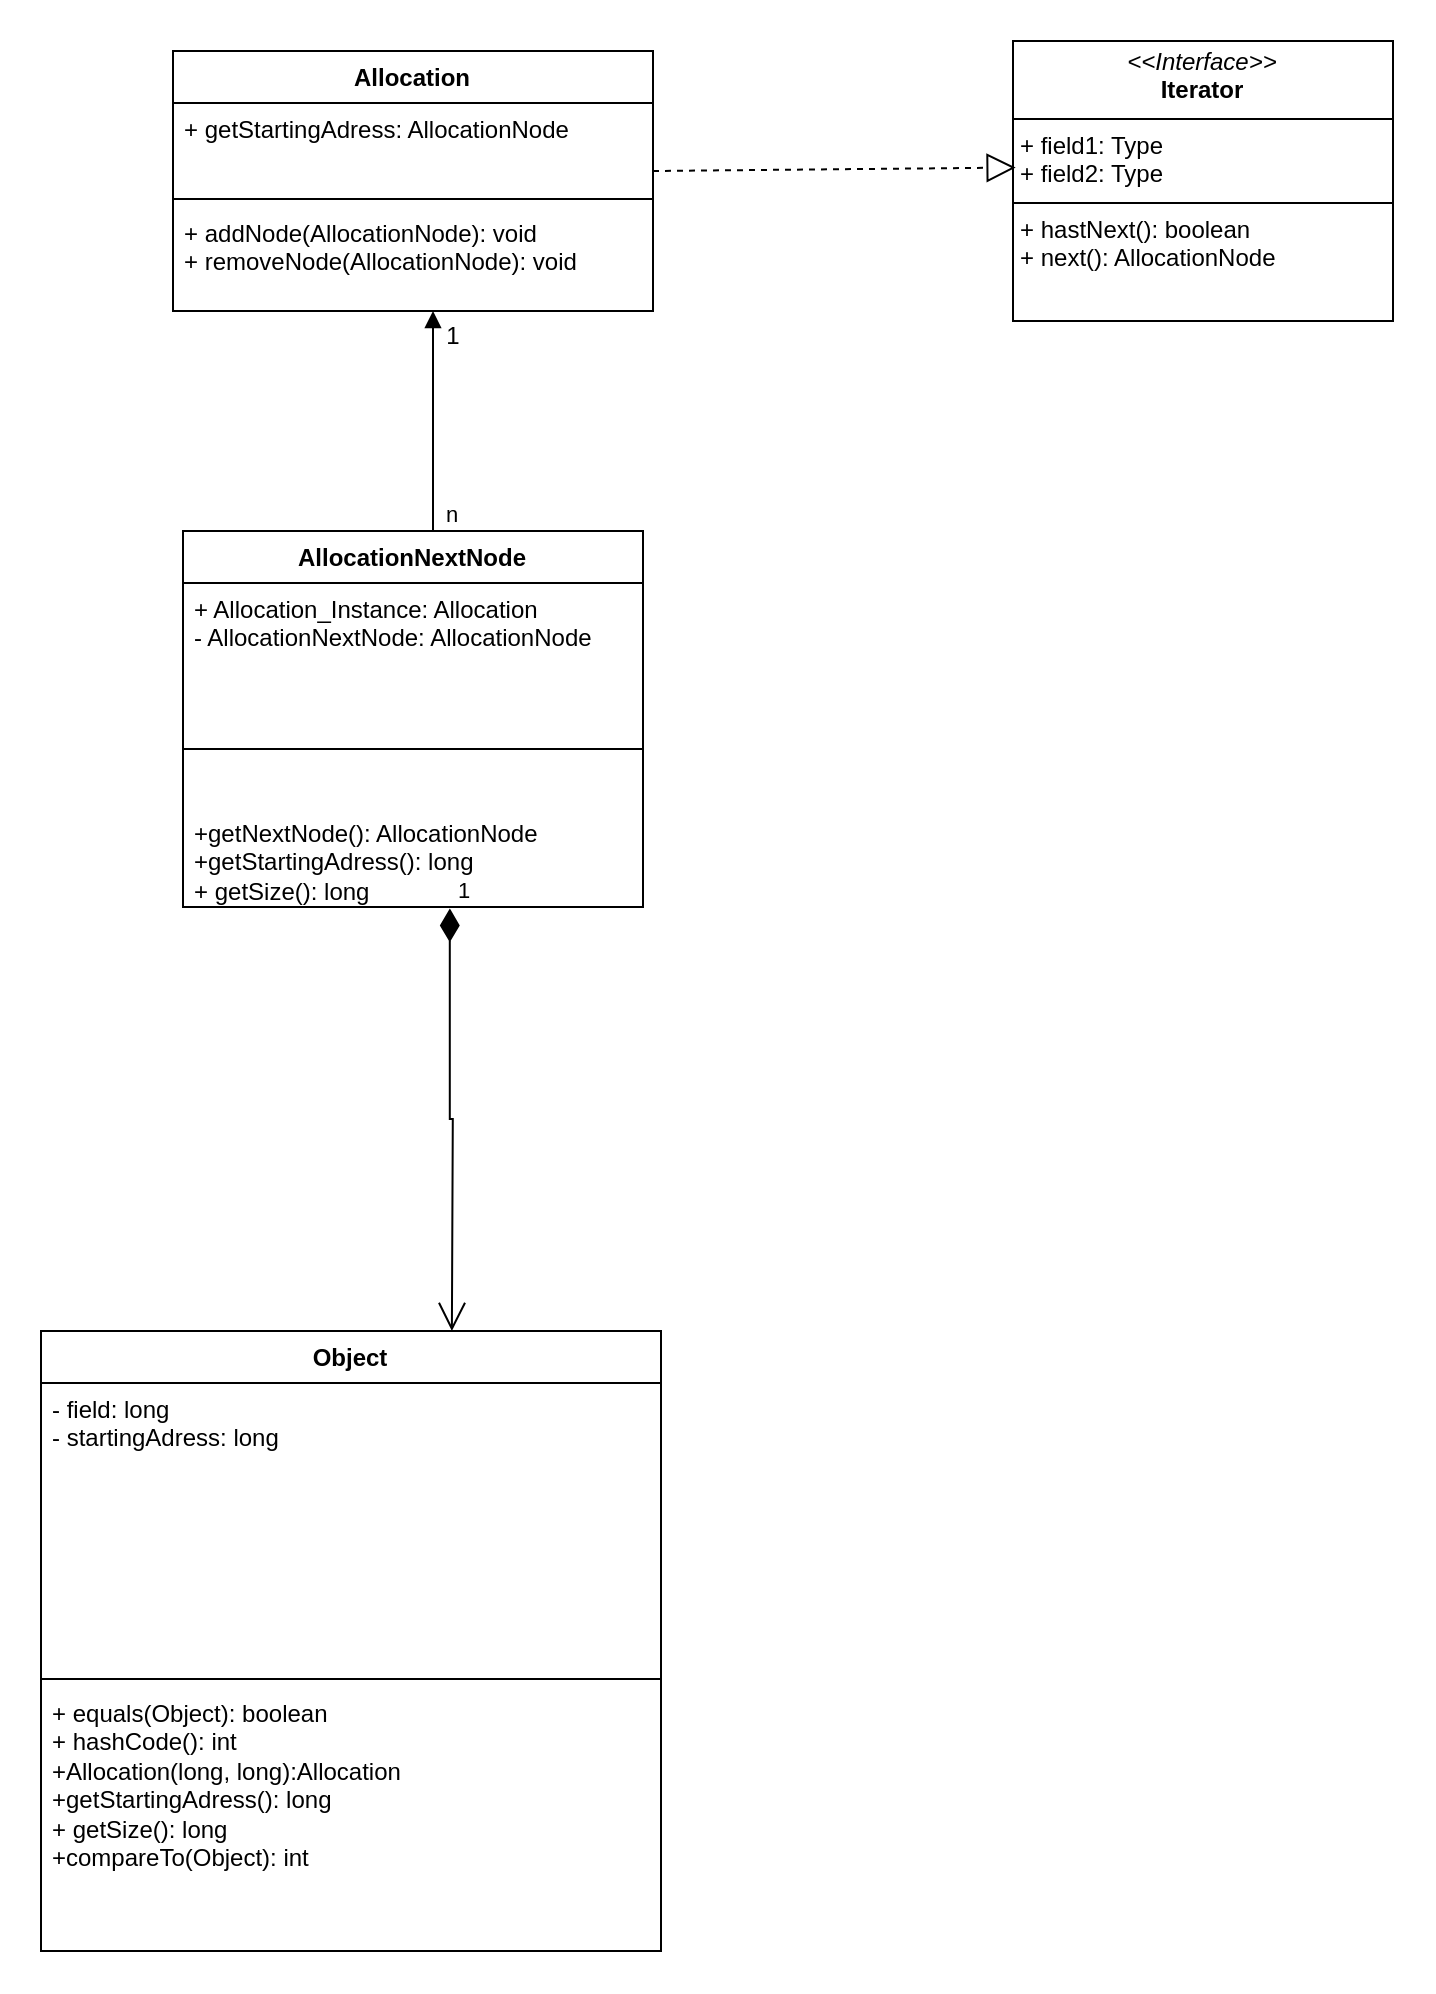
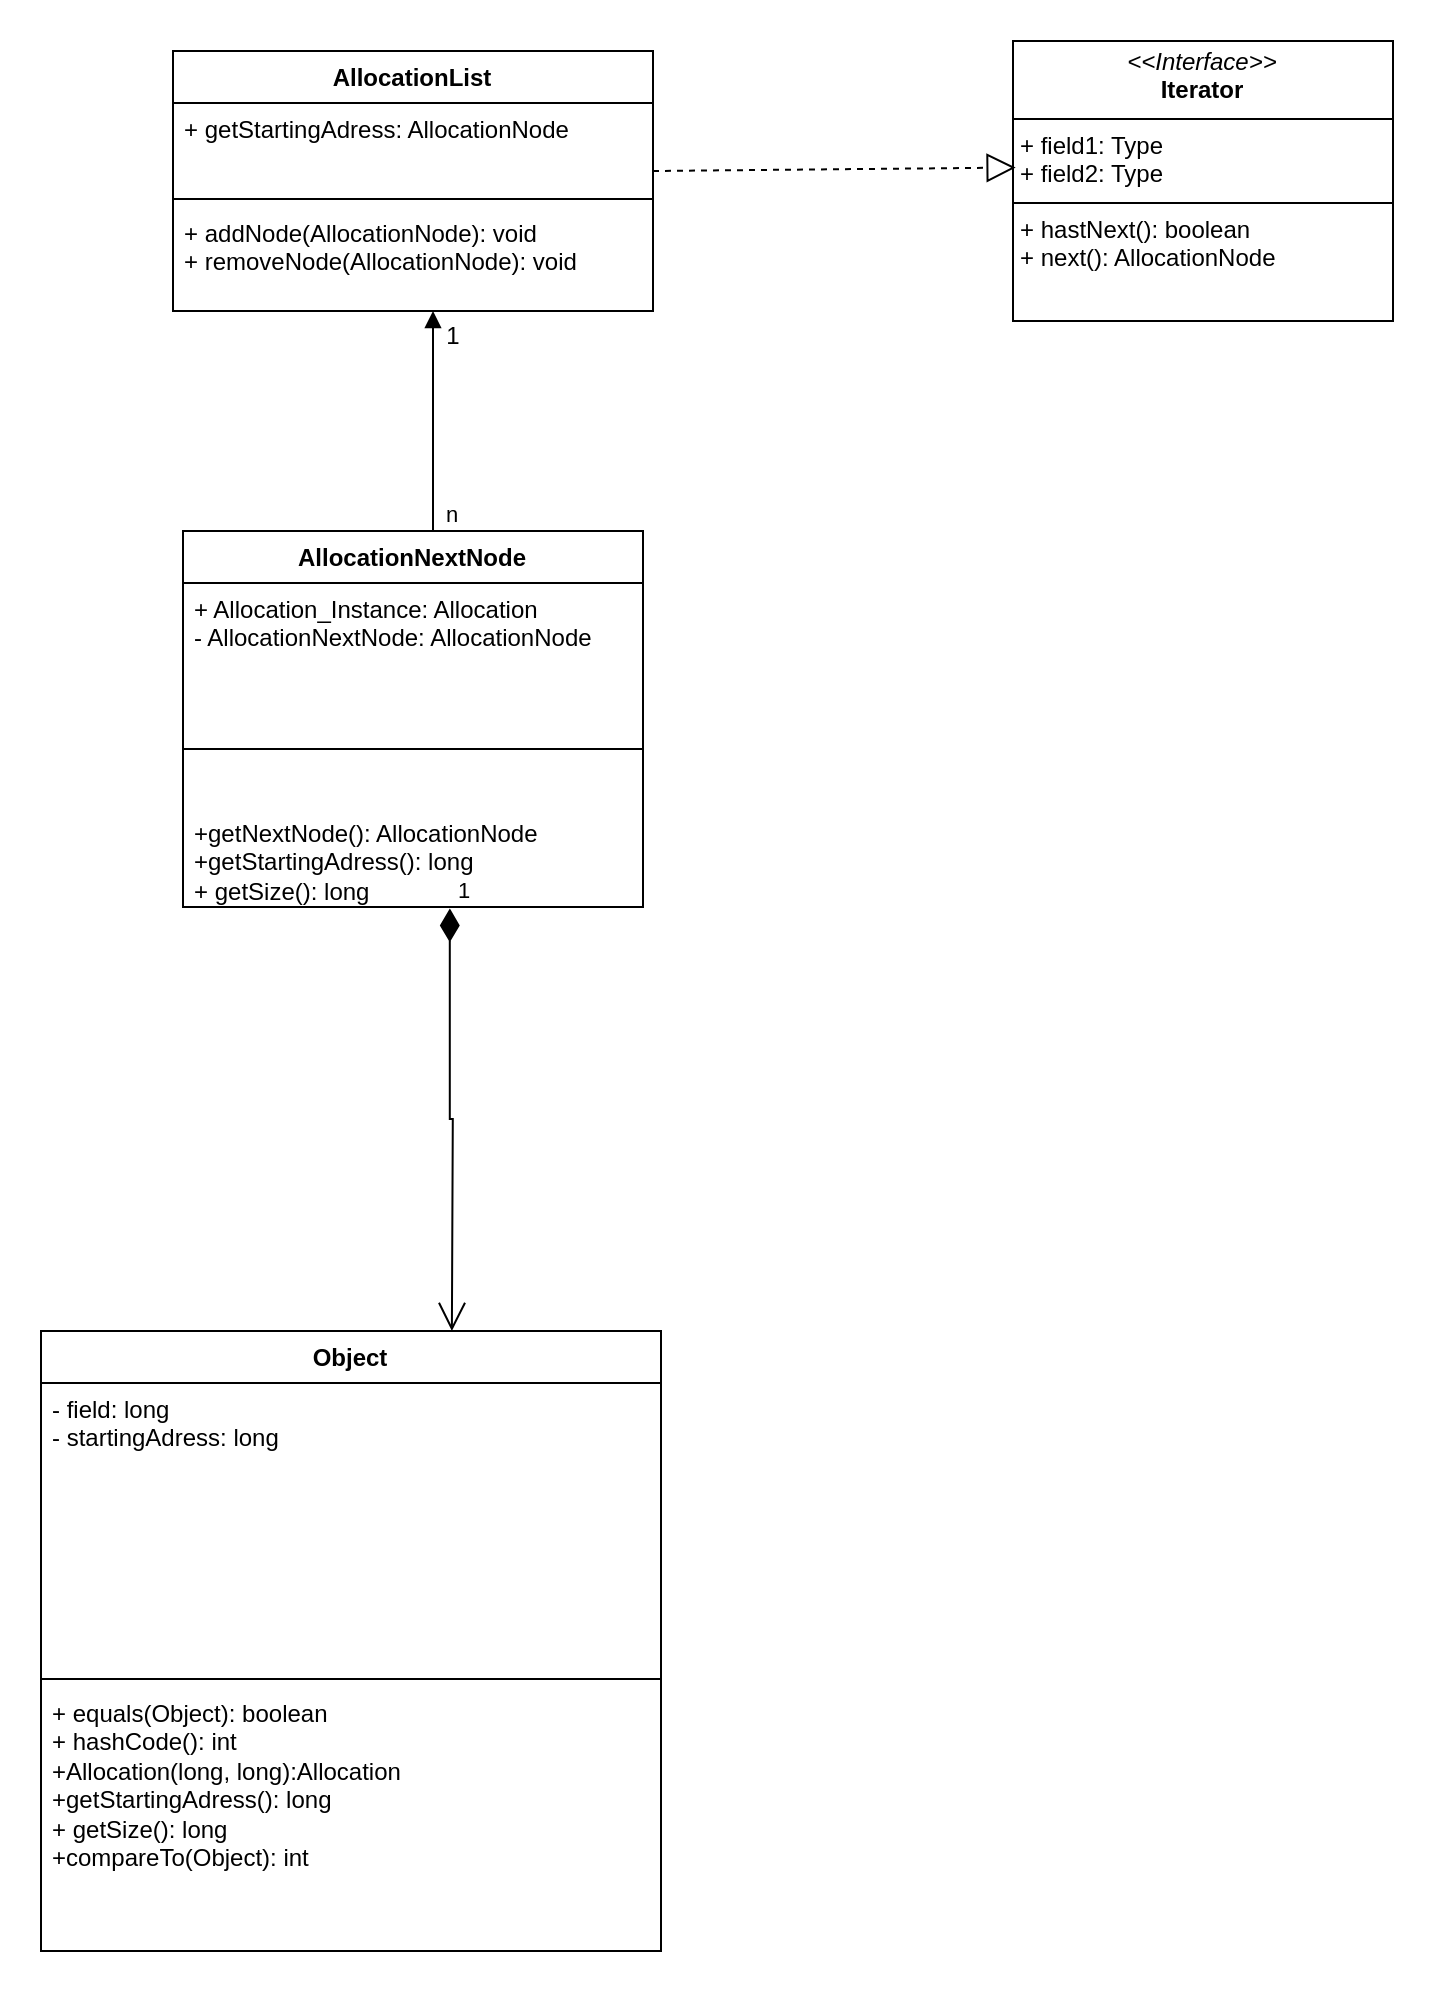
- <mxCell id="10" value="Allocation" style="swimlane;fontStyle=1;align=center;verticalAlign=top;childLayout=stackLayout;horizontal=1;startSize=26;horizontalStack=0;resizeParent=1;resizeParentMax=0;resizeLast=0;collapsible=1;marginBottom=0;whiteSpace=wrap;html=1;" vertex="1" parent="1"><mxGeometry x="86" y="25" width="240" height="130" as="geometry" /></mxCell>
+ <mxCell id="10" value="AllocationList" style="swimlane;fontStyle=1;align=center;verticalAlign=top;childLayout=stackLayout;horizontal=1;startSize=26;horizontalStack=0;resizeParent=1;resizeParentMax=0;resizeLast=0;collapsible=1;marginBottom=0;whiteSpace=wrap;html=1;" vertex="1" parent="1"><mxGeometry x="86" y="25" width="240" height="130" as="geometry" /></mxCell>
